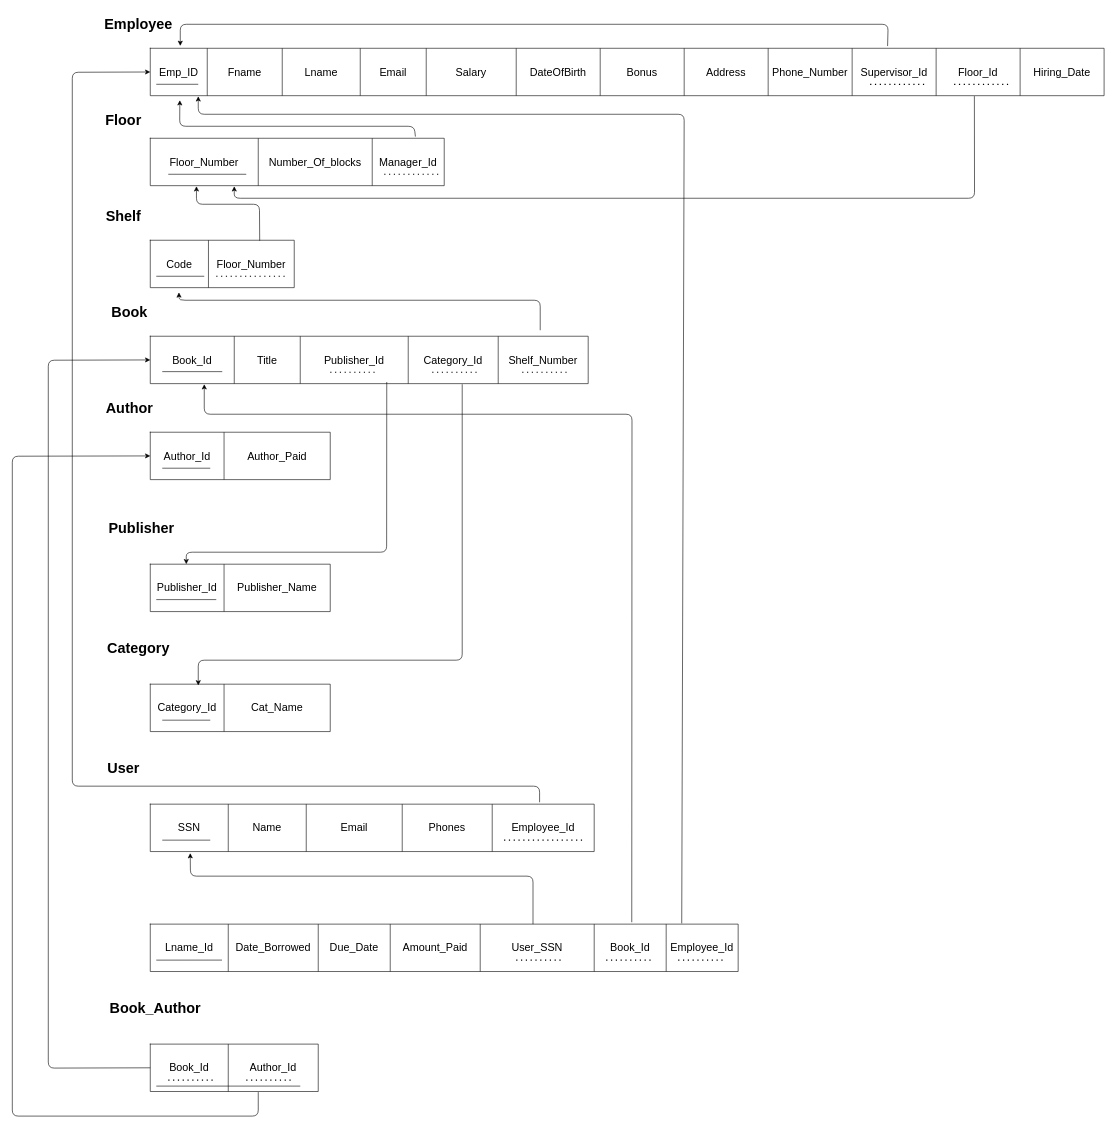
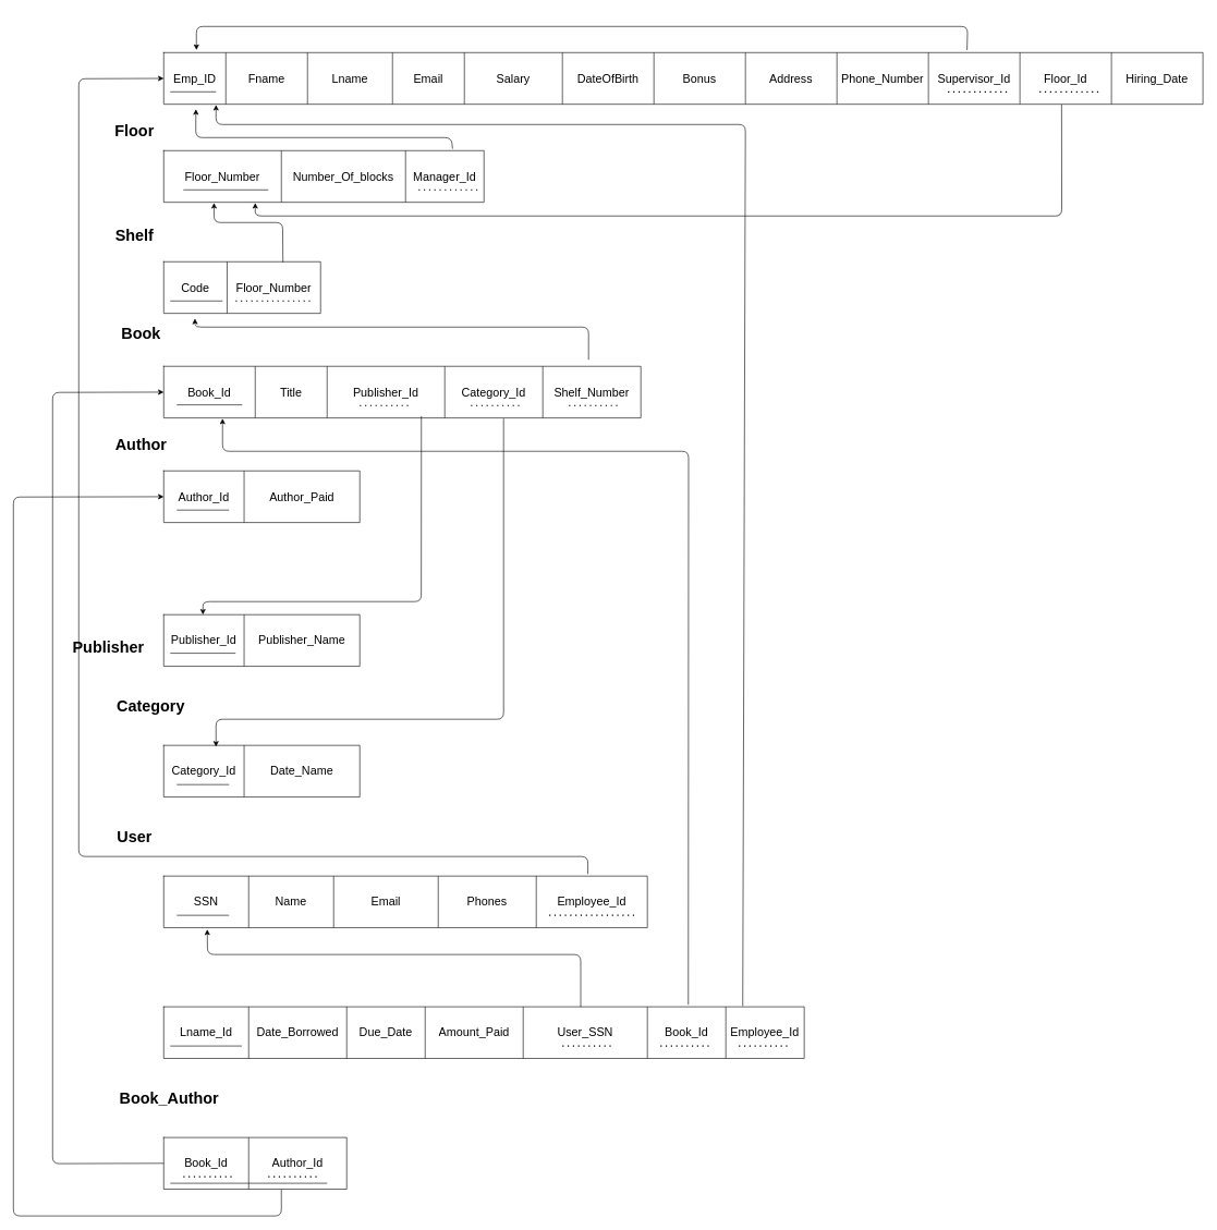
- <mxCell id="28" value="Employee" style="text;strokeColor=none;fillColor=none;html=1;fontSize=24;fontStyle=1;verticalAlign=middle;align=center;" parent="1" vertex="1"><mxGeometry y="20" width="120" height="40" as="geometry" x="170" /></mxCell>
- <mxCell id="31" value="Book" style="text;strokeColor=none;fillColor=none;html=1;fontSize=24;fontStyle=1;verticalAlign=middle;align=center;" parent="1" vertex="1"><mxGeometry y="500" width="90" height="40" as="geometry" x="170" /></mxCell>
+ <mxCell id="31" value="Book" style="text;strokeColor=none;fillColor=none;html=1;fontSize=24;fontStyle=1;verticalAlign=middle;align=center;" parent="1" vertex="1"><mxGeometry x="170" y="490" width="90" height="40" as="geometry" /></mxCell>
- <mxCell id="37" value="Publisher" style="text;strokeColor=none;fillColor=none;html=1;fontSize=24;fontStyle=1;verticalAlign=middle;align=center;" parent="1" vertex="1"><mxGeometry y="860" width="130" height="40" as="geometry" x="170" /></mxCell>
+ <mxCell id="37" value="Publisher" style="text;strokeColor=none;fillColor=none;html=1;fontSize=24;fontStyle=1;verticalAlign=middle;align=center;" parent="1" vertex="1"><mxGeometry x="100" y="970" width="130" height="40" as="geometry" /></mxCell>
- <mxCell id="82" value="&lt;font style=&quot;font-size: 18px;&quot;&gt;Cat_Name&lt;/font&gt;" style="shape=partialRectangle;html=1;whiteSpace=wrap;connectable=0;fillColor=none;top=0;left=0;bottom=0;right=0;overflow=hidden;" parent="80" vertex="1"><mxGeometry x="123" width="177" height="79" as="geometry"><mxRectangle width="177" height="79" as="alternateBounds" /></mxGeometry></mxCell>
+ <mxCell id="82" value="&lt;font style=&quot;font-size: 18px;&quot;&gt;Date_Name&lt;/font&gt;" style="shape=partialRectangle;html=1;whiteSpace=wrap;connectable=0;fillColor=none;top=0;left=0;bottom=0;right=0;overflow=hidden;" parent="80" vertex="1"><mxGeometry x="123" width="177" height="79" as="geometry"><mxRectangle width="177" height="79" as="alternateBounds" /></mxGeometry></mxCell>
